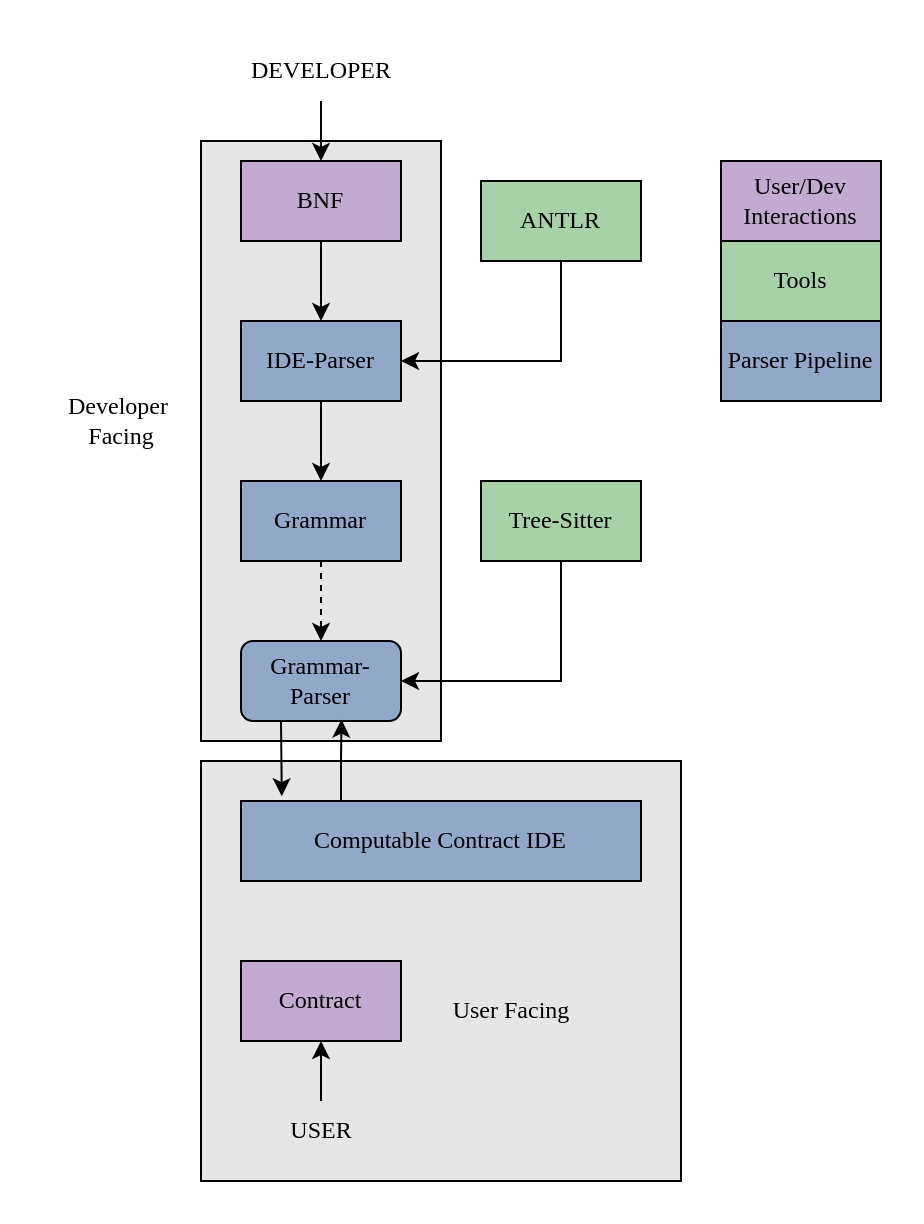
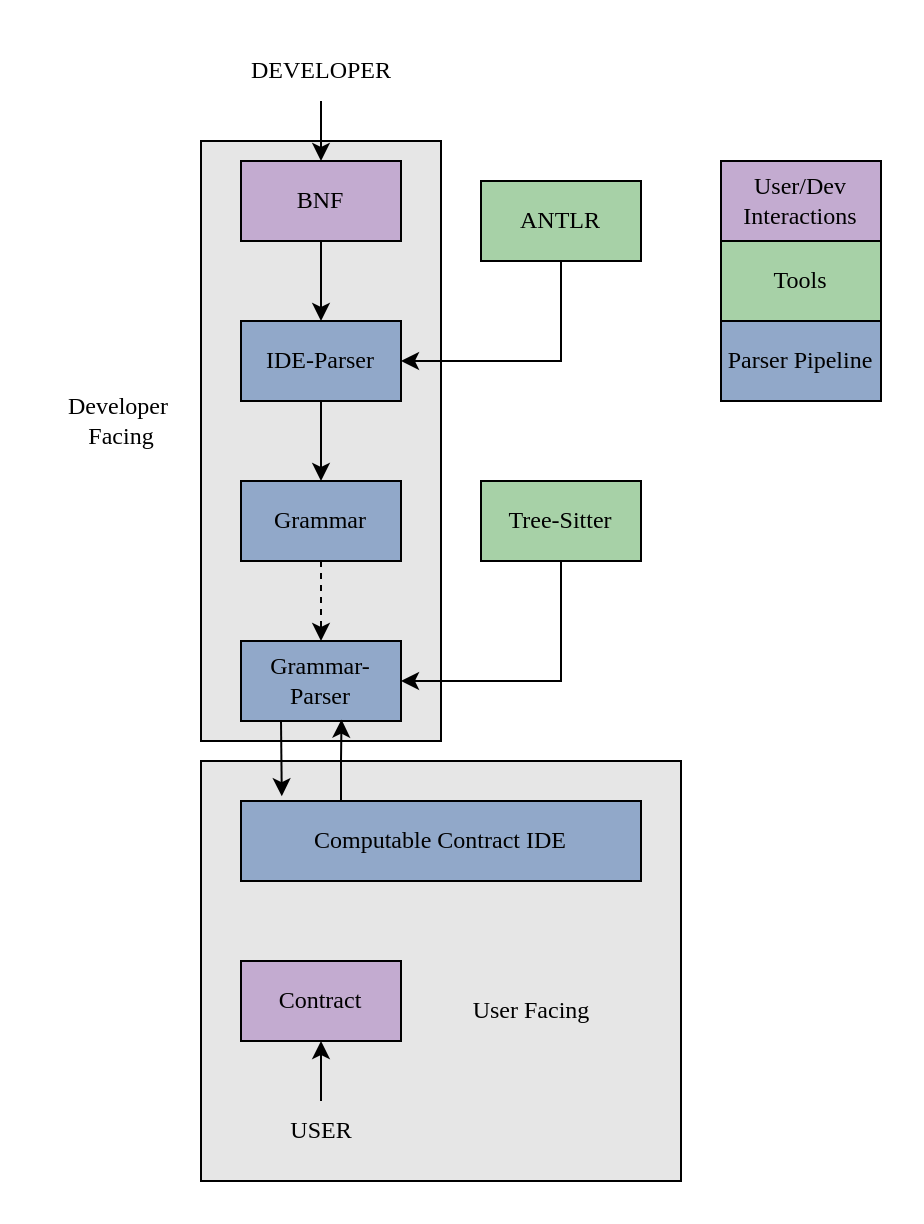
- <mxCell id="14" value="&lt;font face=&quot;Avenir&quot;&gt;Grammar-Parser&lt;/font&gt;" style="whiteSpace=wrap;html=1;fillColor=#91A8C9;rounded=1;" vertex="1" parent="1"><mxGeometry x="120" y="320" width="80" height="40" as="geometry" /></mxCell>
+ <mxCell id="14" value="&lt;font face=&quot;Avenir&quot;&gt;Grammar-Parser&lt;/font&gt;" style="rounded=0;whiteSpace=wrap;html=1;fillColor=#91A8C9;" vertex="1" parent="1"><mxGeometry x="120" y="320" width="80" height="40" as="geometry" /></mxCell>
- <mxCell id="24" value="&lt;font face=&quot;Avenir&quot;&gt;User Facing&lt;/font&gt;" style="text;html=1;align=center;verticalAlign=middle;resizable=0;points=[];autosize=1;strokeColor=none;fillColor=none;" vertex="1" parent="1"><mxGeometry x="210" y="490" width="90" height="30" as="geometry" /></mxCell>
+ <mxCell id="24" value="&lt;font face=&quot;Avenir&quot;&gt;User Facing&lt;/font&gt;" style="text;html=1;align=center;verticalAlign=middle;resizable=0;points=[];autosize=1;strokeColor=none;fillColor=none;" vertex="1" parent="1"><mxGeometry x="220" y="490" width="90" height="30" as="geometry" /></mxCell>
